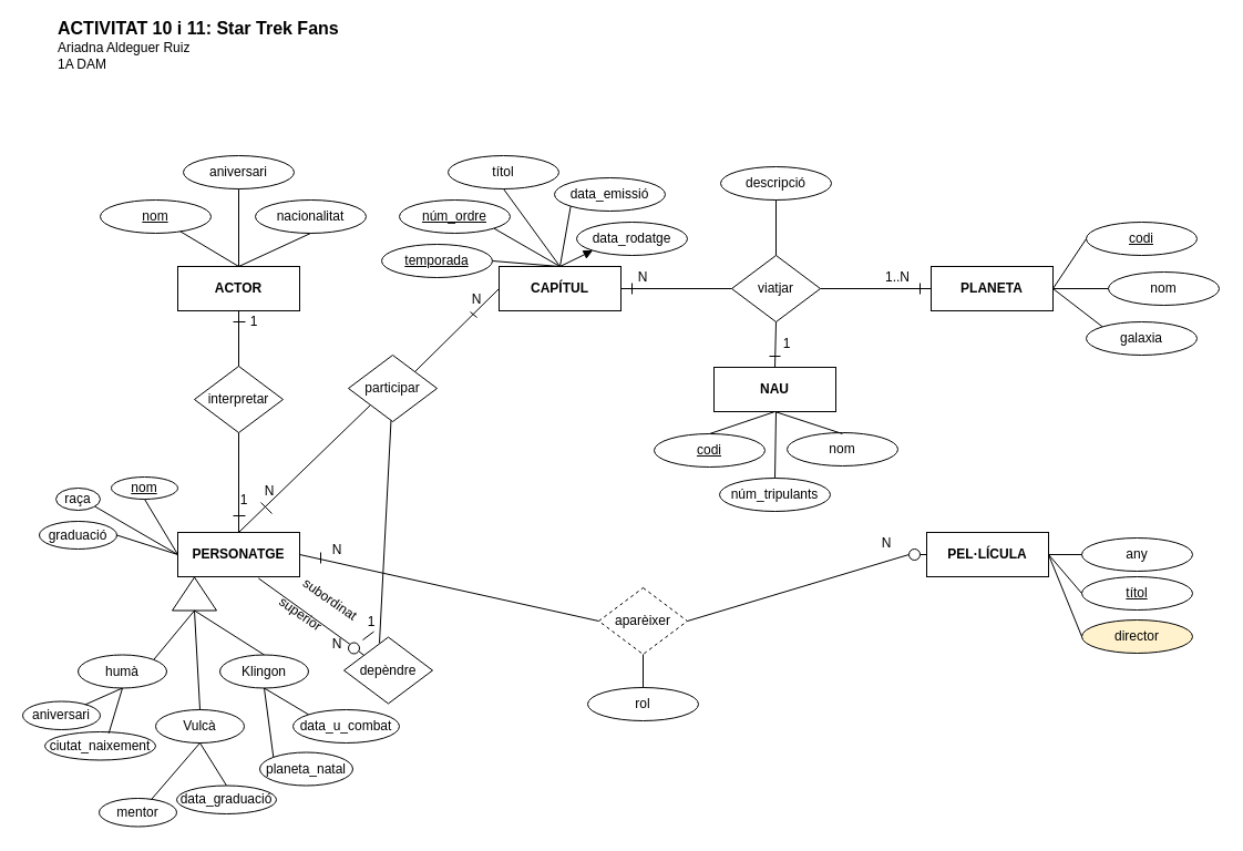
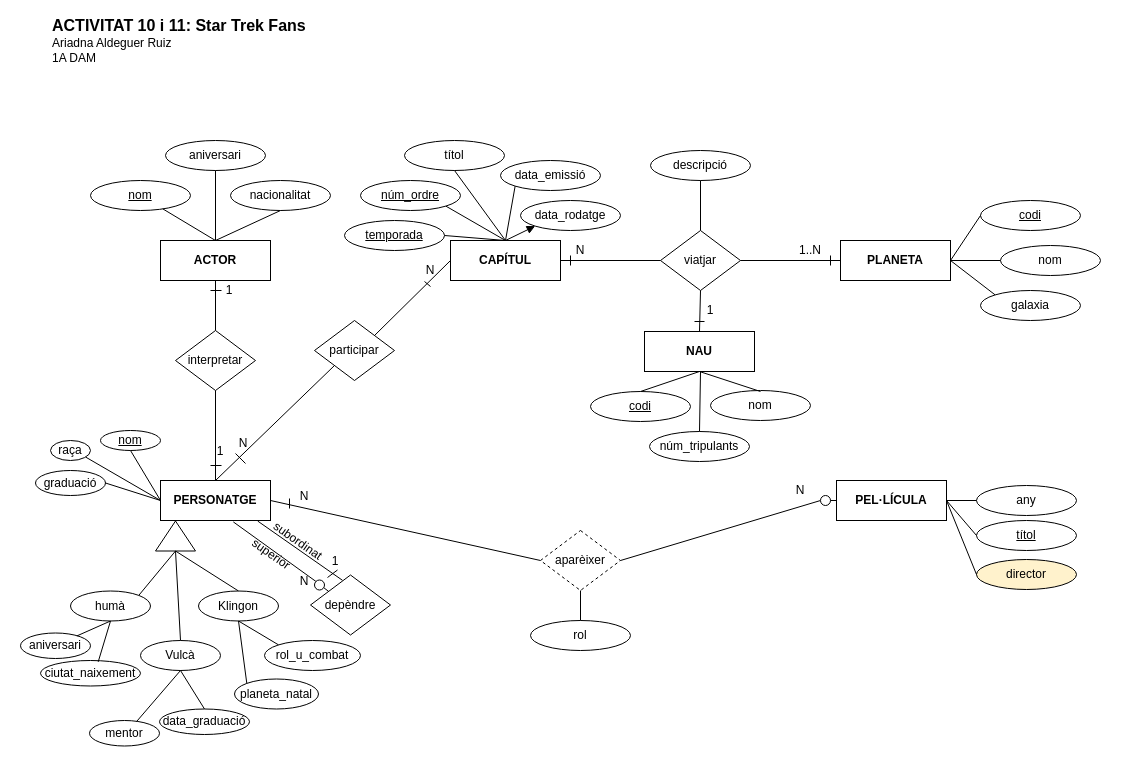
- <mxCell id="22" value="" style="endArrow=none;html=1;exitX=0.4;exitY=0.089;exitDx=0;exitDy=0;exitPerimeter=0;" parent="1" source="20" target="32" edge="1"><mxGeometry width="50" height="50" relative="1" as="geometry"><mxPoint x="204.5" y="610" as="sourcePoint" /><mxPoint x="197.5" y="530" as="targetPoint" /></mxGeometry></mxCell>
+ <mxCell id="22" value="" style="endArrow=none;html=1;entryX=0.884;entryY=1.015;entryDx=0;entryDy=0;exitX=0.4;exitY=0.089;exitDx=0;exitDy=0;entryPerimeter=0;exitPerimeter=0;" parent="1" source="20" target="12" edge="1"><mxGeometry width="50" height="50" relative="1" as="geometry"><mxPoint x="204.5" y="610" as="sourcePoint" /><mxPoint x="197.5" y="530" as="targetPoint" /></mxGeometry></mxCell>
- <mxCell id="112" value="data_u_combat" style="ellipse;whiteSpace=wrap;html=1;" parent="1" vertex="1"><mxGeometry x="264" y="640" width="96" height="30" as="geometry" /></mxCell>
+ <mxCell id="112" value="rol_u_combat" style="ellipse;whiteSpace=wrap;html=1;" parent="1" vertex="1"><mxGeometry x="264" y="640" width="96" height="30" as="geometry" /></mxCell>
